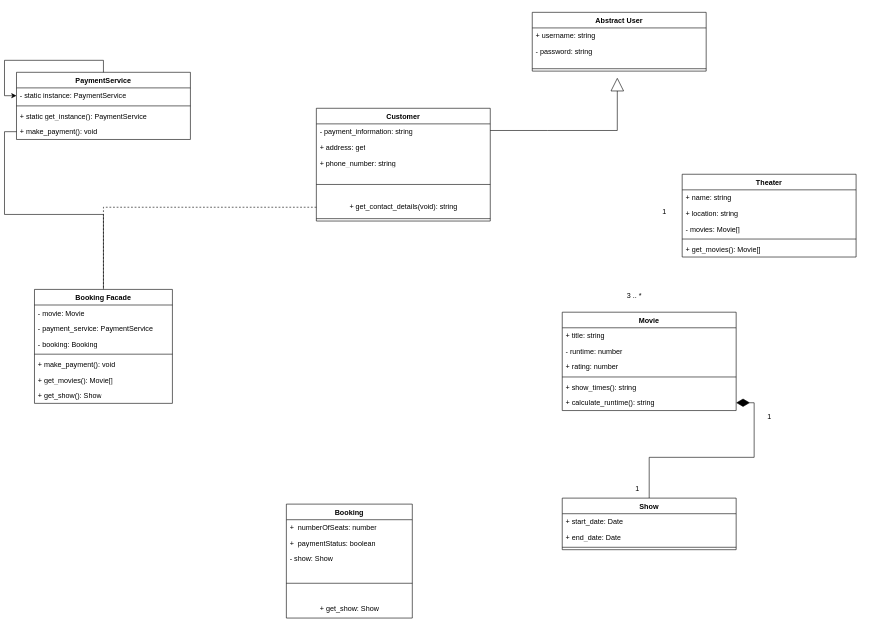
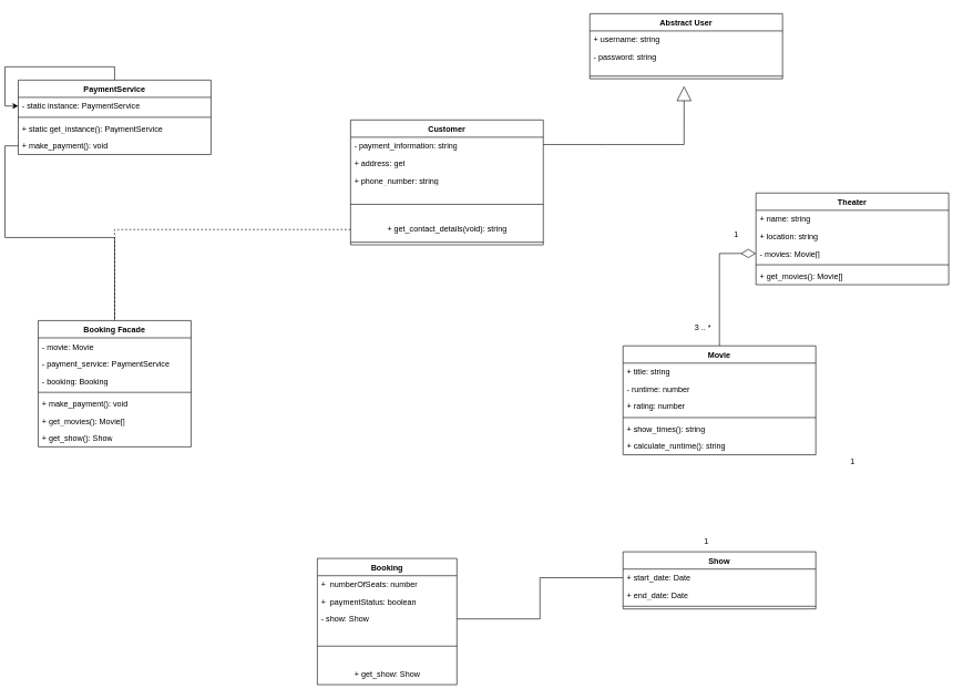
+ <mxCell id="20" style="edgeStyle=orthogonalEdgeStyle;rounded=0;orthogonalLoop=1;jettySize=auto;html=1;entryX=0;entryY=0.5;entryDx=0;entryDy=0;endArrow=diamondThin;endFill=0;endSize=20;" parent="1" source="21" target="17" edge="1"><mxGeometry relative="1" as="geometry" /></mxCell>
- <mxCell id="28" style="edgeStyle=orthogonalEdgeStyle;rounded=0;orthogonalLoop=1;jettySize=auto;html=1;endArrow=diamondThin;endFill=1;startSize=20;endSize=20;" parent="1" source="29" target="27" edge="1"><mxGeometry relative="1" as="geometry" /></mxCell>
+ <mxCell id="59" style="edgeStyle=orthogonalEdgeStyle;rounded=0;orthogonalLoop=1;jettySize=auto;html=1;entryX=0;entryY=0.5;entryDx=0;entryDy=0;endArrow=none;endFill=0;" parent="1" source="46" target="30" edge="1"><mxGeometry relative="1" as="geometry" /></mxCell>
